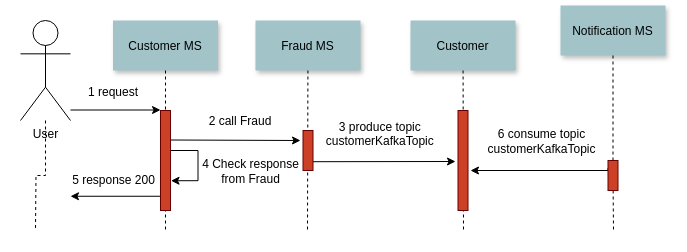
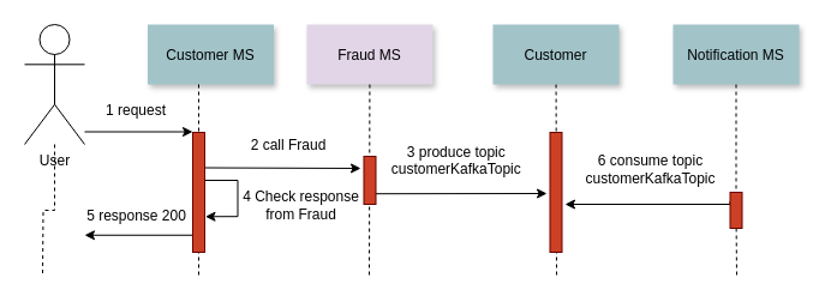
- <mxCell id="16" value="Notification MS" style="shadow=1;fillColor=#A2C4C9;strokeColor=none;fontSize=12;" parent="1" vertex="1"><mxGeometry x="560" y="5" width="105" height="50" as="geometry" /></mxCell>
+ <mxCell id="16" value="Notification MS" style="shadow=1;fillColor=#A2C4C9;strokeColor=none;fontSize=12;" parent="1" vertex="1"><mxGeometry x="560" y="20" width="105" height="50" as="geometry" /></mxCell>
- <mxCell id="4" value="Customer MS" style="shadow=1;fillColor=#A2C4C9;strokeColor=none;fontSize=12;" parent="1" vertex="1"><mxGeometry x="112.5" y="20" width="105" height="50" as="geometry" /></mxCell>
+ <mxCell id="4" value="Customer MS" style="shadow=1;fillColor=#A2C4C9;strokeColor=none;fontSize=12;" parent="1" vertex="1"><mxGeometry x="122.5" y="20" width="105" height="50" as="geometry" /></mxCell>
- <mxCell id="5" value="Fraud MS" style="shadow=1;fillColor=#A2C4C9;strokeColor=none;fontSize=12;" parent="1" vertex="1"><mxGeometry x="255" y="20" width="105" height="50" as="geometry" /></mxCell>
+ <mxCell id="5" value="Fraud MS" style="shadow=1;fillColor=#e1d5e7;strokeColor=none;fontSize=12;" parent="1" vertex="1"><mxGeometry x="255" y="20" width="105" height="50" as="geometry" /></mxCell>
